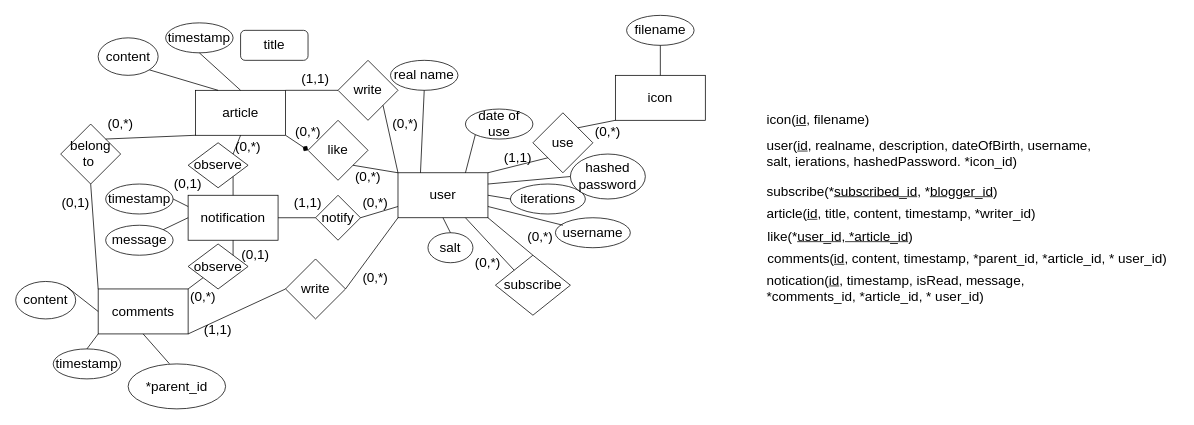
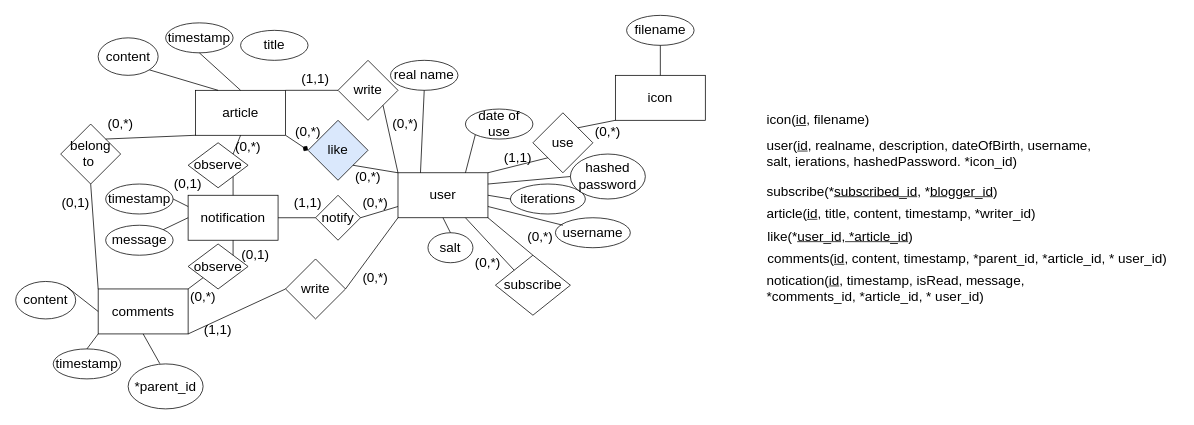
- <mxCell id="51" value="&lt;font style=&quot;font-size: 18px;&quot;&gt;title&lt;/font&gt;" style="whiteSpace=wrap;html=1;rounded=1;" parent="1" vertex="1"><mxGeometry x="320" y="40" width="90" height="40" as="geometry" /></mxCell>
+ <mxCell id="51" value="&lt;font style=&quot;font-size: 18px;&quot;&gt;title&lt;/font&gt;" style="ellipse;whiteSpace=wrap;html=1;" parent="1" vertex="1"><mxGeometry x="320" y="40" width="90" height="40" as="geometry" /></mxCell>
- <mxCell id="29" value="&lt;font style=&quot;font-size: 18px;&quot;&gt;like&lt;/font&gt;" style="rhombus;whiteSpace=wrap;html=1;" parent="1" vertex="1"><mxGeometry x="410" y="160" width="80" height="80" as="geometry" /></mxCell>
+ <mxCell id="29" value="&lt;font style=&quot;font-size: 18px;&quot;&gt;like&lt;/font&gt;" style="rhombus;whiteSpace=wrap;html=1;fillColor=#dae8fc;" parent="1" vertex="1"><mxGeometry x="410" y="160" width="80" height="80" as="geometry" /></mxCell>
- <mxCell id="39" value="&lt;font style=&quot;font-size: 18px;&quot;&gt;*parent_id&lt;/font&gt;" style="ellipse;whiteSpace=wrap;html=1;" parent="1" vertex="1"><mxGeometry x="170" y="485" width="130" height="60" as="geometry" /></mxCell>
+ <mxCell id="39" value="&lt;font style=&quot;font-size: 18px;&quot;&gt;*parent_id&lt;/font&gt;" style="ellipse;whiteSpace=wrap;html=1;" parent="1" vertex="1"><mxGeometry x="170" y="485" width="100" height="60" as="geometry" /></mxCell>
